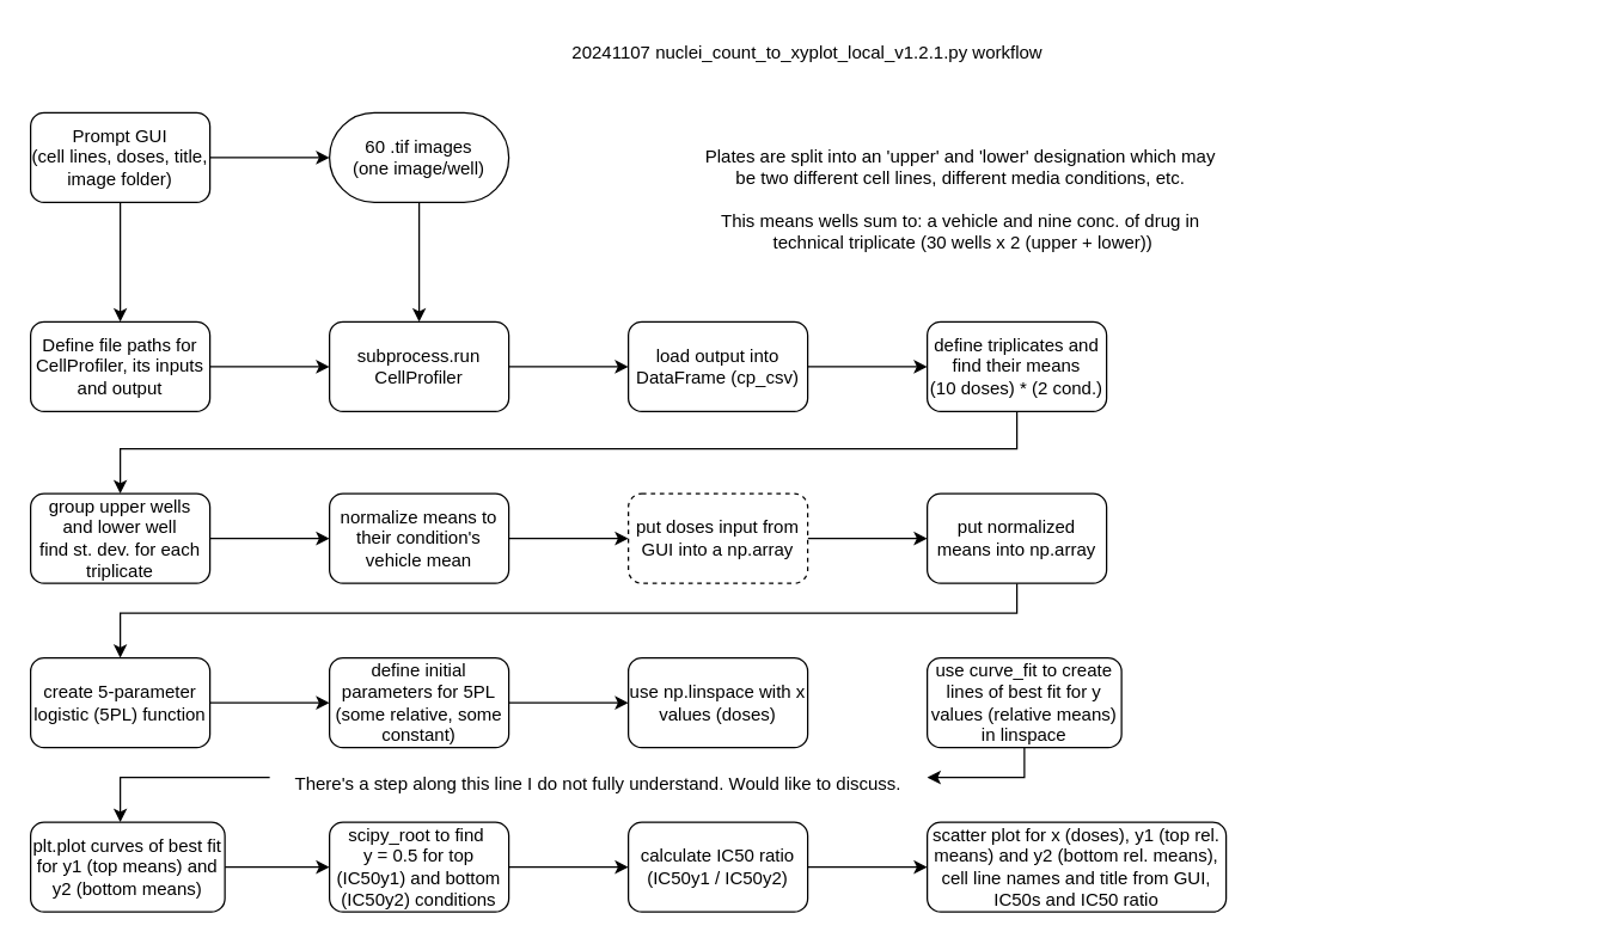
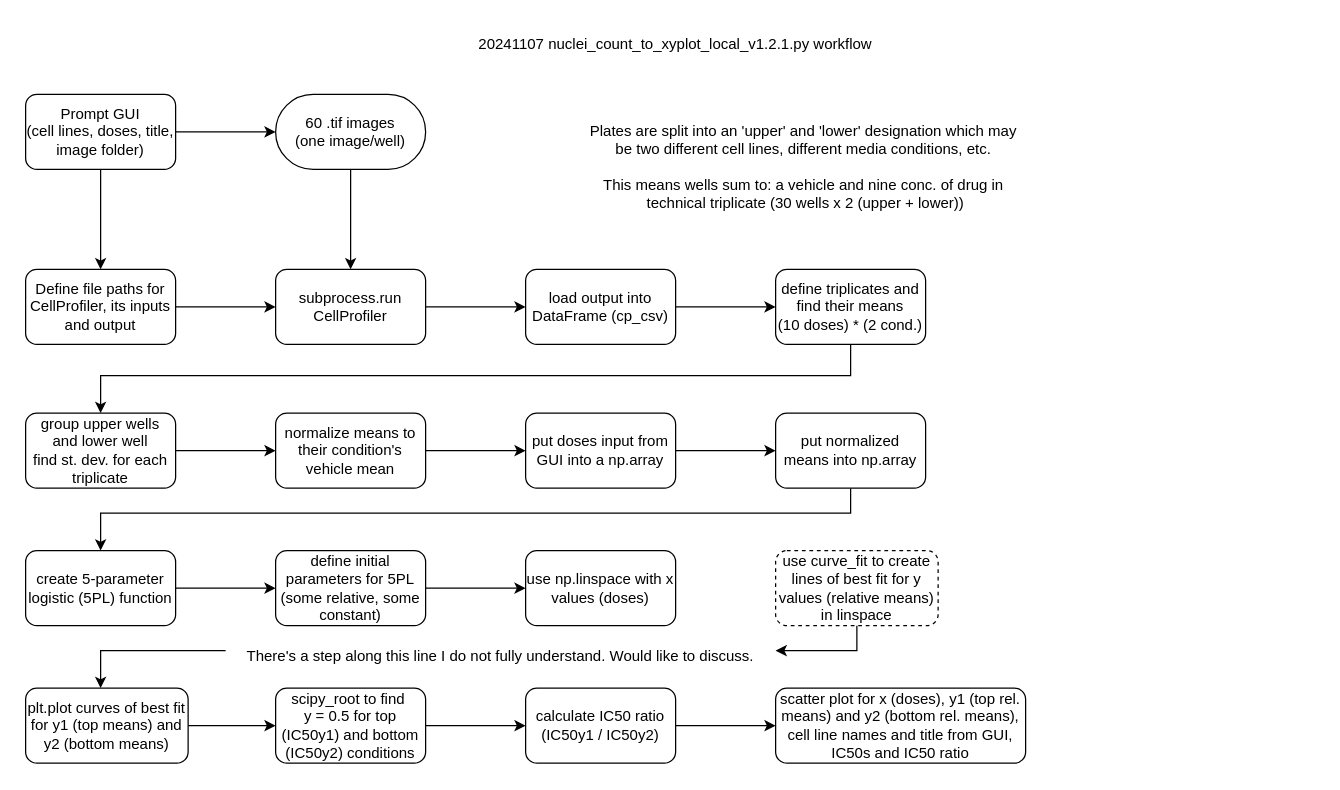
- <mxCell id="22" value="put doses input from GUI into a np.array" style="whiteSpace=wrap;html=1;rounded=1;dashed=1;" vertex="1" parent="1"><mxGeometry x="420" y="330" width="120" height="60" as="geometry" /></mxCell>
+ <mxCell id="22" value="put doses input from GUI into a np.array" style="whiteSpace=wrap;html=1;rounded=1;" vertex="1" parent="1"><mxGeometry x="420" y="330" width="120" height="60" as="geometry" /></mxCell>
- <mxCell id="31" value="use curve_fit to create lines of best fit for y values (relative means) in linspace" style="whiteSpace=wrap;html=1;rounded=1;" vertex="1" parent="1"><mxGeometry x="620" y="440" width="130" height="60" as="geometry" /></mxCell>
+ <mxCell id="31" value="use curve_fit to create lines of best fit for y values (relative means) in linspace" style="whiteSpace=wrap;html=1;rounded=1;dashed=1;" vertex="1" parent="1"><mxGeometry x="620" y="440" width="130" height="60" as="geometry" /></mxCell>
